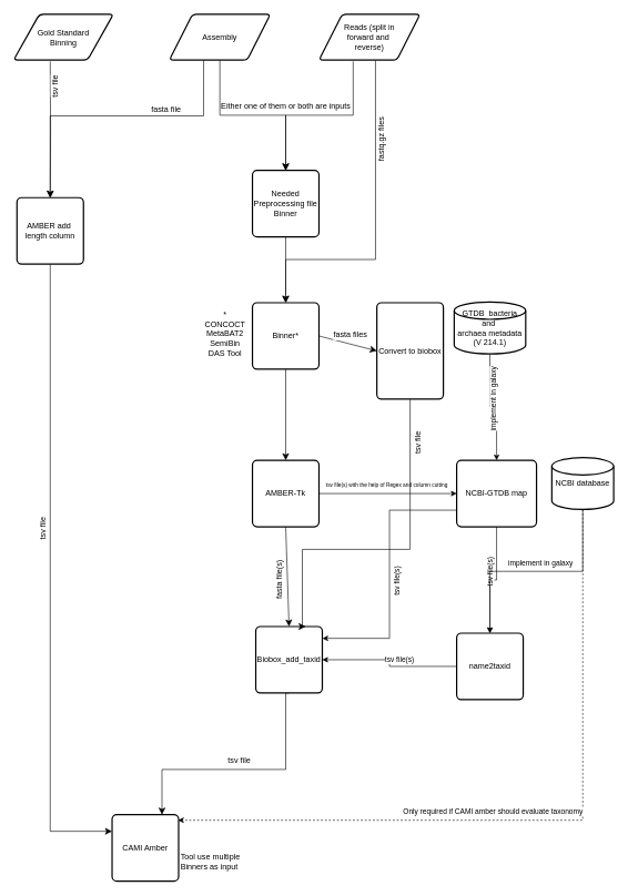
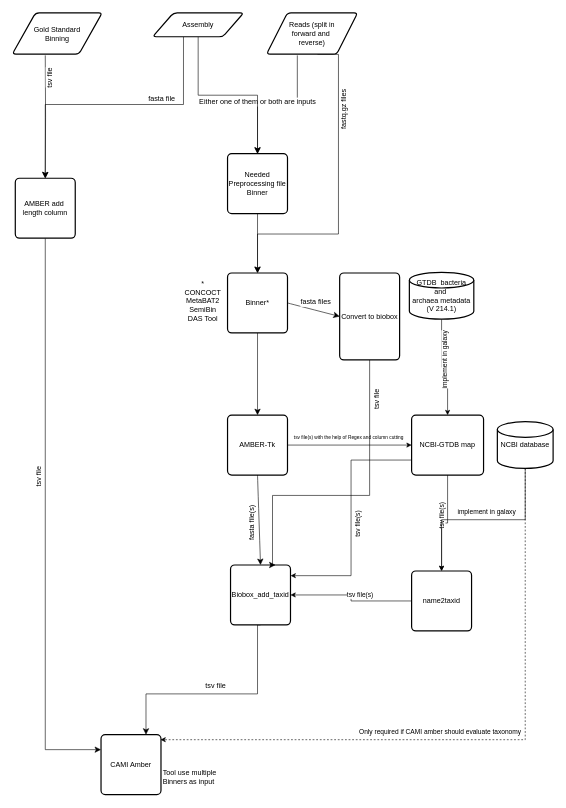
- <mxCell id="9" value="Assembly" style="shape=parallelogram;html=1;strokeWidth=2;perimeter=parallelogramPerimeter;whiteSpace=wrap;rounded=1;arcSize=12;size=0.23;" parent="1" vertex="1"><mxGeometry x="254" y="20" width="152" height="69" as="geometry" /></mxCell>
+ <mxCell id="9" value="Assembly" style="shape=parallelogram;html=1;strokeWidth=2;perimeter=parallelogramPerimeter;whiteSpace=wrap;rounded=1;arcSize=12;size=0.23;" parent="1" vertex="1"><mxGeometry x="254" y="20" width="152" height="40" as="geometry" /></mxCell>
- <mxCell id="6" value="Reads (split in&lt;div&gt;forward and&amp;nbsp;&lt;/div&gt;&lt;div&gt;reverse)&lt;/div&gt;" style="shape=parallelogram;html=1;strokeWidth=2;perimeter=parallelogramPerimeter;whiteSpace=wrap;rounded=1;arcSize=12;size=0.23;" parent="1" vertex="1"><mxGeometry x="479" y="20" width="152" height="69" as="geometry" /></mxCell>
+ <mxCell id="6" value="Reads (split in&lt;div&gt;forward and&amp;nbsp;&lt;/div&gt;&lt;div&gt;reverse)&lt;/div&gt;" style="shape=parallelogram;html=1;strokeWidth=2;perimeter=parallelogramPerimeter;whiteSpace=wrap;rounded=1;arcSize=12;size=0.23;" parent="1" vertex="1"><mxGeometry x="444" y="20" width="152" height="69" as="geometry" /></mxCell>
- <mxCell id="37" value="NCBI database" style="strokeWidth=2;html=1;shape=mxgraph.flowchart.database;whiteSpace=wrap;" parent="1" vertex="1"><mxGeometry x="829" y="687" width="93" height="78" as="geometry" /></mxCell>
+ <mxCell id="37" value="NCBI database" style="strokeWidth=2;html=1;shape=mxgraph.flowchart.database;whiteSpace=wrap;" parent="1" vertex="1"><mxGeometry x="829" y="702" width="93" height="78" as="geometry" /></mxCell>
